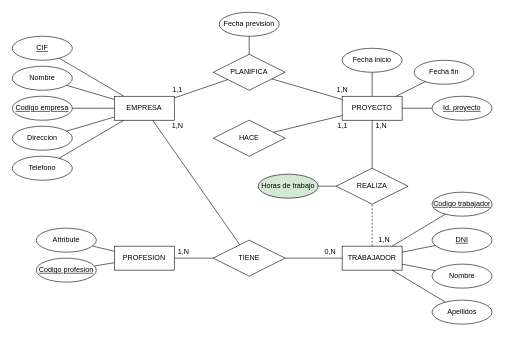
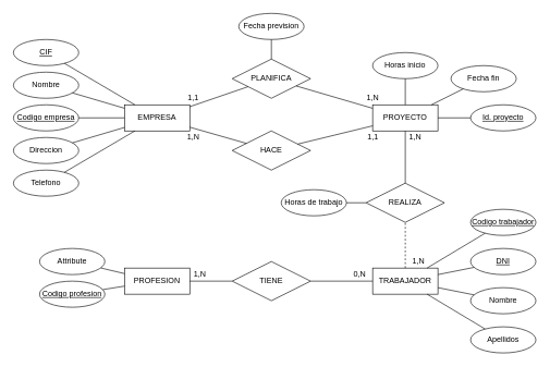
- <mxCell id="11" value="Fecha inicio" style="ellipse;whiteSpace=wrap;html=1;align=center;" parent="1" vertex="1"><mxGeometry x="570" y="80" width="100" height="40" as="geometry" /></mxCell>
+ <mxCell id="11" value="Horas inicio" style="ellipse;whiteSpace=wrap;html=1;align=center;" parent="1" vertex="1"><mxGeometry x="570" y="80" width="100" height="40" as="geometry" /></mxCell>
- <mxCell id="30" value="" style="endArrow=none;html=1;rounded=0;" edge="1" parent="1" source="2" target="20"><mxGeometry relative="1" as="geometry"><mxPoint x="300" y="172.857" as="sourcePoint" /><mxPoint x="389.407" y="142.203" as="targetPoint" /></mxGeometry></mxCell>
+ <mxCell id="30" value="" style="endArrow=none;html=1;rounded=0;" edge="1" parent="1" source="2" target="3"><mxGeometry relative="1" as="geometry"><mxPoint x="300" y="172.857" as="sourcePoint" /><mxPoint x="389.407" y="142.203" as="targetPoint" /></mxGeometry></mxCell>
- <mxCell id="23" value="Horas de trabajo" style="ellipse;whiteSpace=wrap;html=1;align=center;fillColor=#d5e8d4;" parent="1" vertex="1"><mxGeometry x="430" y="290" width="100" height="40" as="geometry" /></mxCell>
+ <mxCell id="23" value="Horas de trabajo" style="ellipse;whiteSpace=wrap;html=1;align=center;" parent="1" vertex="1"><mxGeometry x="430" y="290" width="100" height="40" as="geometry" /></mxCell>
